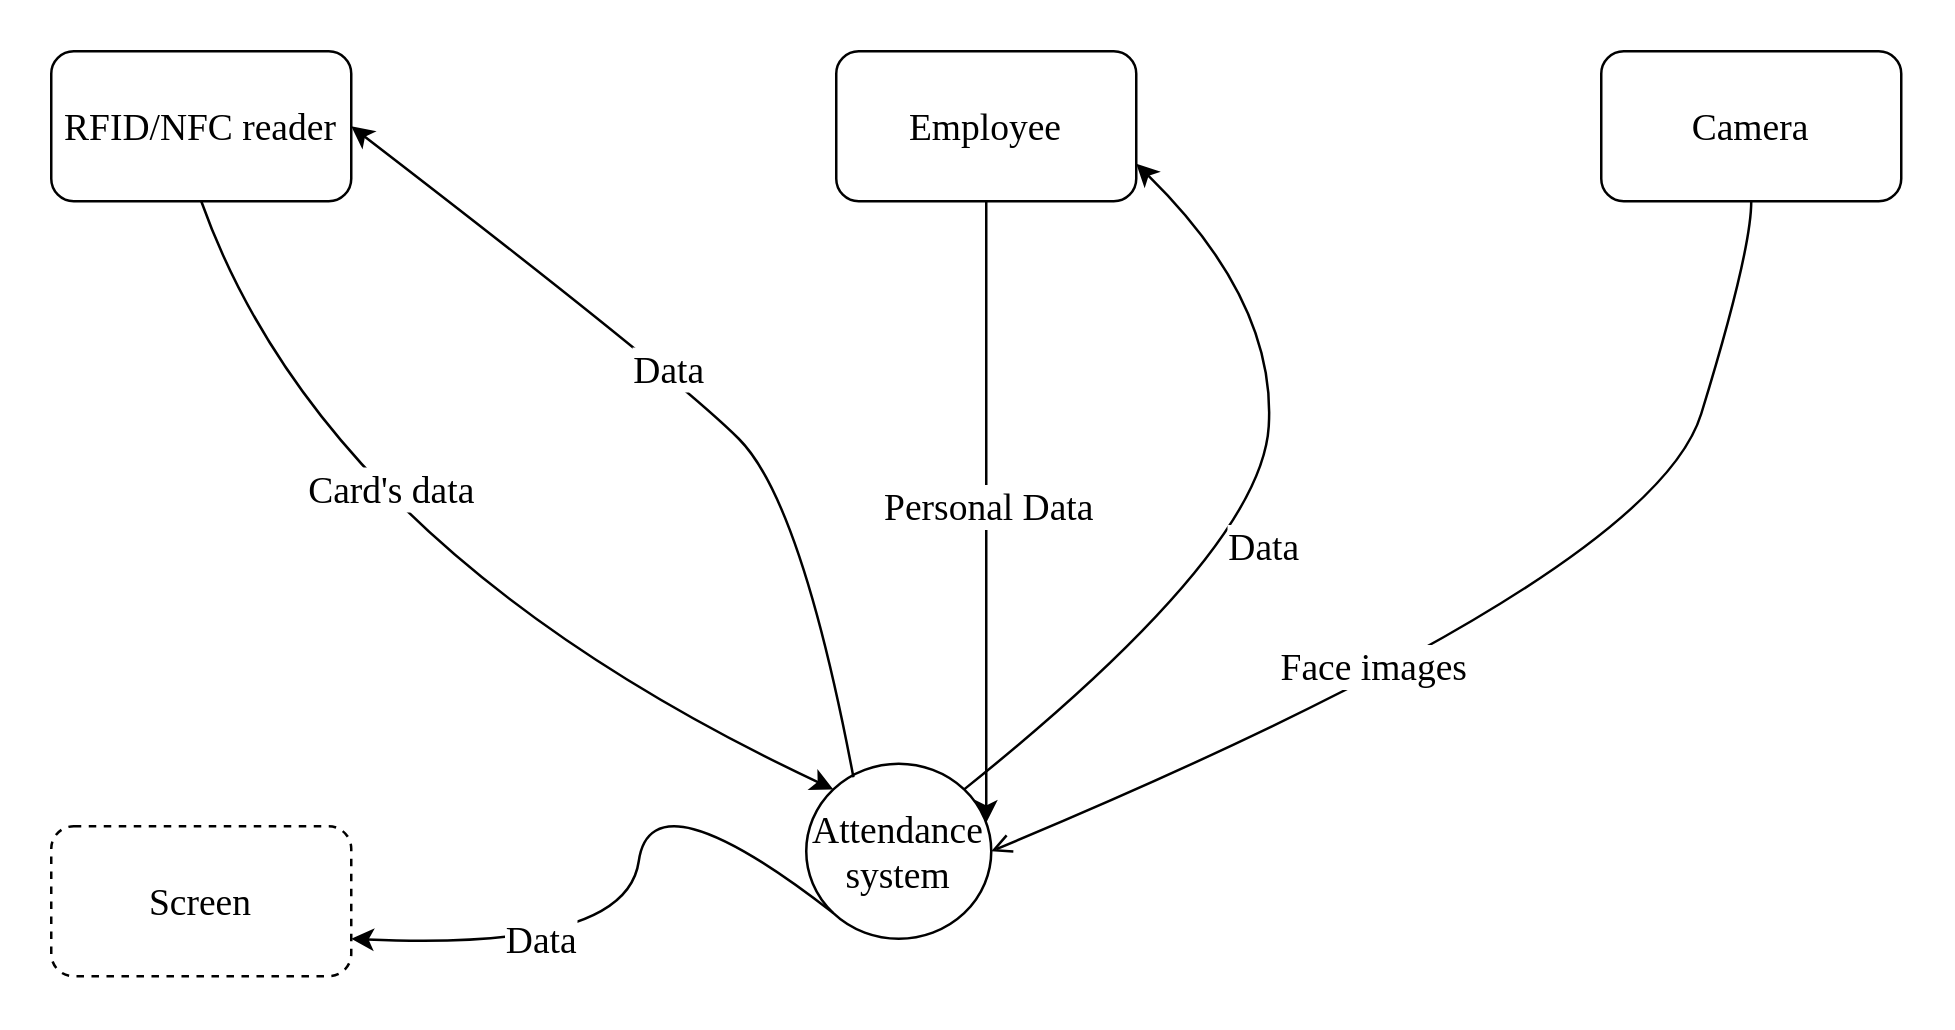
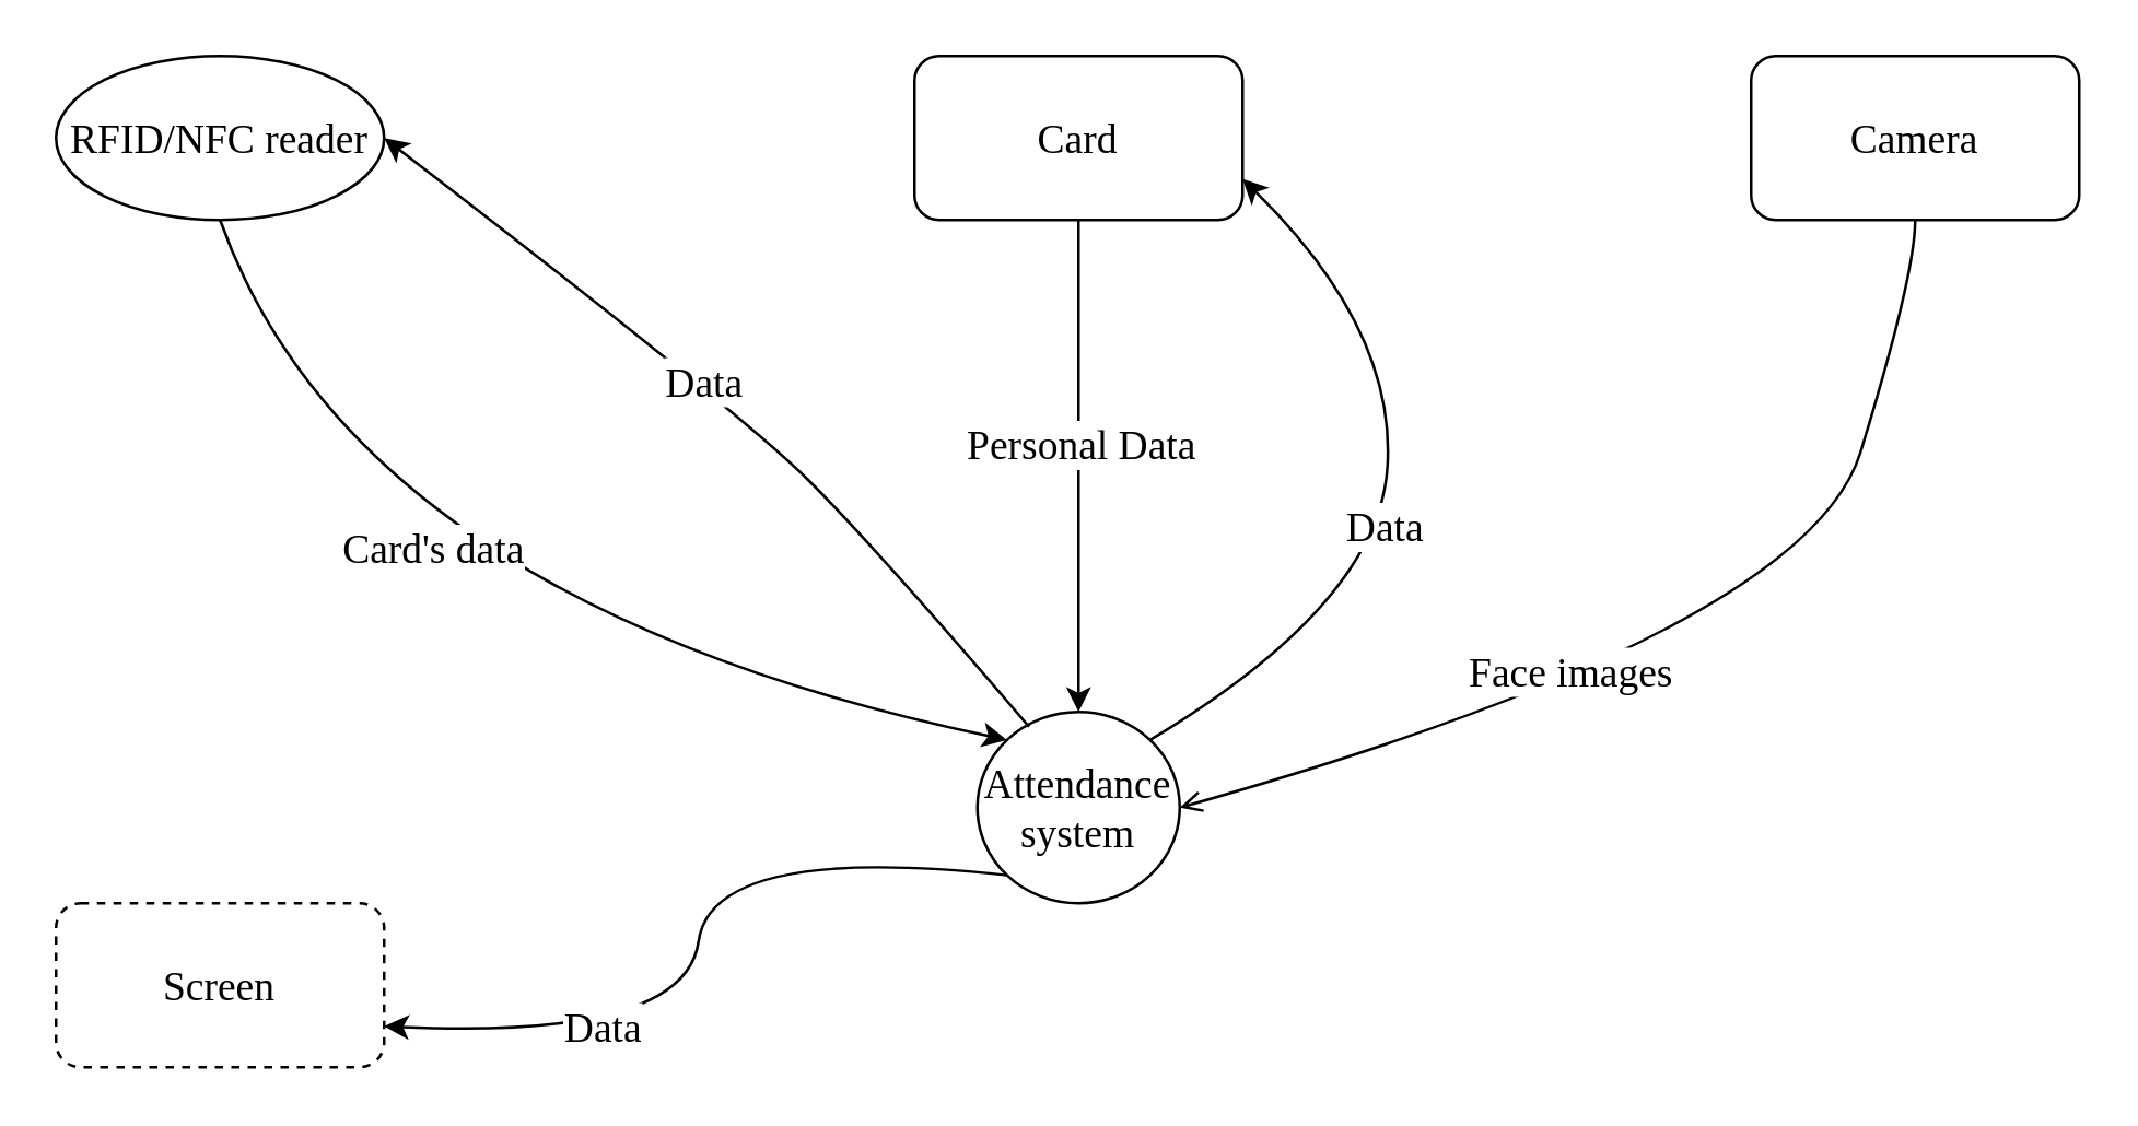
- <mxCell id="2" value="RFID/NFC reader" style="rounded=1;whiteSpace=wrap;html=1;fontFamily=Times New Roman;fontSize=15;" parent="1" vertex="1"><mxGeometry x="20" y="20" width="120" height="60" as="geometry" /></mxCell>
+ <mxCell id="2" value="RFID/NFC reader" style="ellipse;whiteSpace=wrap;html=1;fontFamily=Times New Roman;fontSize=15;" parent="1" vertex="1"><mxGeometry x="20" y="20" width="120" height="60" as="geometry" /></mxCell>
- <mxCell id="5" value="Employee" style="rounded=1;whiteSpace=wrap;html=1;fontFamily=Times New Roman;fontSize=15;" parent="1" vertex="1"><mxGeometry x="334" y="20" width="120" height="60" as="geometry" /></mxCell>
+ <mxCell id="5" value="Card" style="rounded=1;whiteSpace=wrap;html=1;fontFamily=Times New Roman;fontSize=15;" parent="1" vertex="1"><mxGeometry x="334" y="20" width="120" height="60" as="geometry" /></mxCell>
- <mxCell id="7" value="Attendance system" style="ellipse;whiteSpace=wrap;html=1;fontFamily=Times New Roman;fontSize=15;" parent="1" vertex="1"><mxGeometry x="322" y="305" width="74" height="70" as="geometry" /></mxCell>
+ <mxCell id="7" value="Attendance system" style="ellipse;whiteSpace=wrap;html=1;fontFamily=Times New Roman;fontSize=15;" parent="1" vertex="1"><mxGeometry x="357" y="260" width="74" height="70" as="geometry" /></mxCell>
